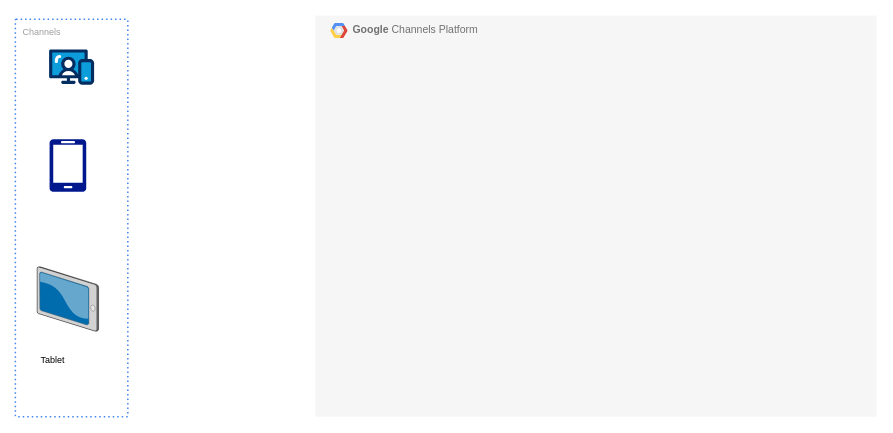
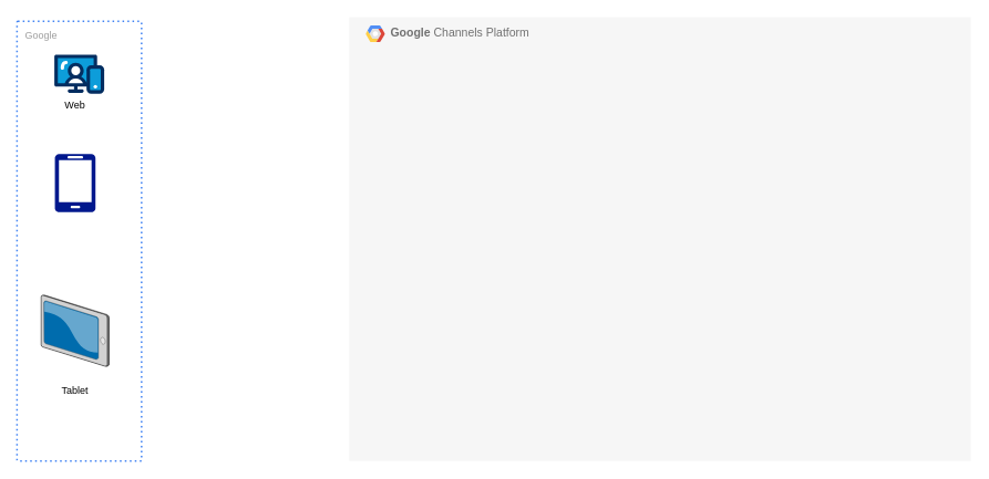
- <mxCell id="4" value="Channels" style="rounded=1;absoluteArcSize=1;arcSize=2;html=1;strokeColor=#4284F3;gradientColor=none;shadow=0;dashed=1;fontSize=12;fontColor=#9E9E9E;align=left;verticalAlign=top;spacing=10;spacingTop=-4;fillColor=none;dashPattern=1 2;strokeWidth=2;" vertex="1" parent="1"><mxGeometry x="20" y="25" width="150" height="530" as="geometry" /></mxCell>
+ <mxCell id="4" value="Google" style="rounded=1;absoluteArcSize=1;arcSize=2;html=1;strokeColor=#4284F3;gradientColor=none;shadow=0;dashed=1;fontSize=12;fontColor=#9E9E9E;align=left;verticalAlign=top;spacing=10;spacingTop=-4;fillColor=none;dashPattern=1 2;strokeWidth=2;" vertex="1" parent="1"><mxGeometry x="20" y="25" width="150" height="530" as="geometry" /></mxCell>
+ <mxCell id="6" value="&lt;font style=&quot;font-size: 12px;&quot;&gt;Web&lt;/font&gt;" style="text;html=1;strokeColor=none;fillColor=none;align=center;verticalAlign=middle;whiteSpace=wrap;rounded=0;" vertex="1" parent="1"><mxGeometry x="60" y="112.4" width="60" height="30" as="geometry" /></mxCell>
- <mxCell id="9" value="&lt;font style=&quot;font-size: 12px;&quot;&gt;Tablet&lt;/font&gt;" style="text;html=1;strokeColor=none;fillColor=none;align=center;verticalAlign=middle;whiteSpace=wrap;rounded=0;" vertex="1" parent="1"><mxGeometry x="40" y="465" width="60" height="30" as="geometry" /></mxCell>
+ <mxCell id="9" value="&lt;font style=&quot;font-size: 12px;&quot;&gt;Tablet&lt;/font&gt;" style="text;html=1;strokeColor=none;fillColor=none;align=center;verticalAlign=middle;whiteSpace=wrap;rounded=0;" vertex="1" parent="1"><mxGeometry x="60" y="455" width="60" height="30" as="geometry" /></mxCell>
